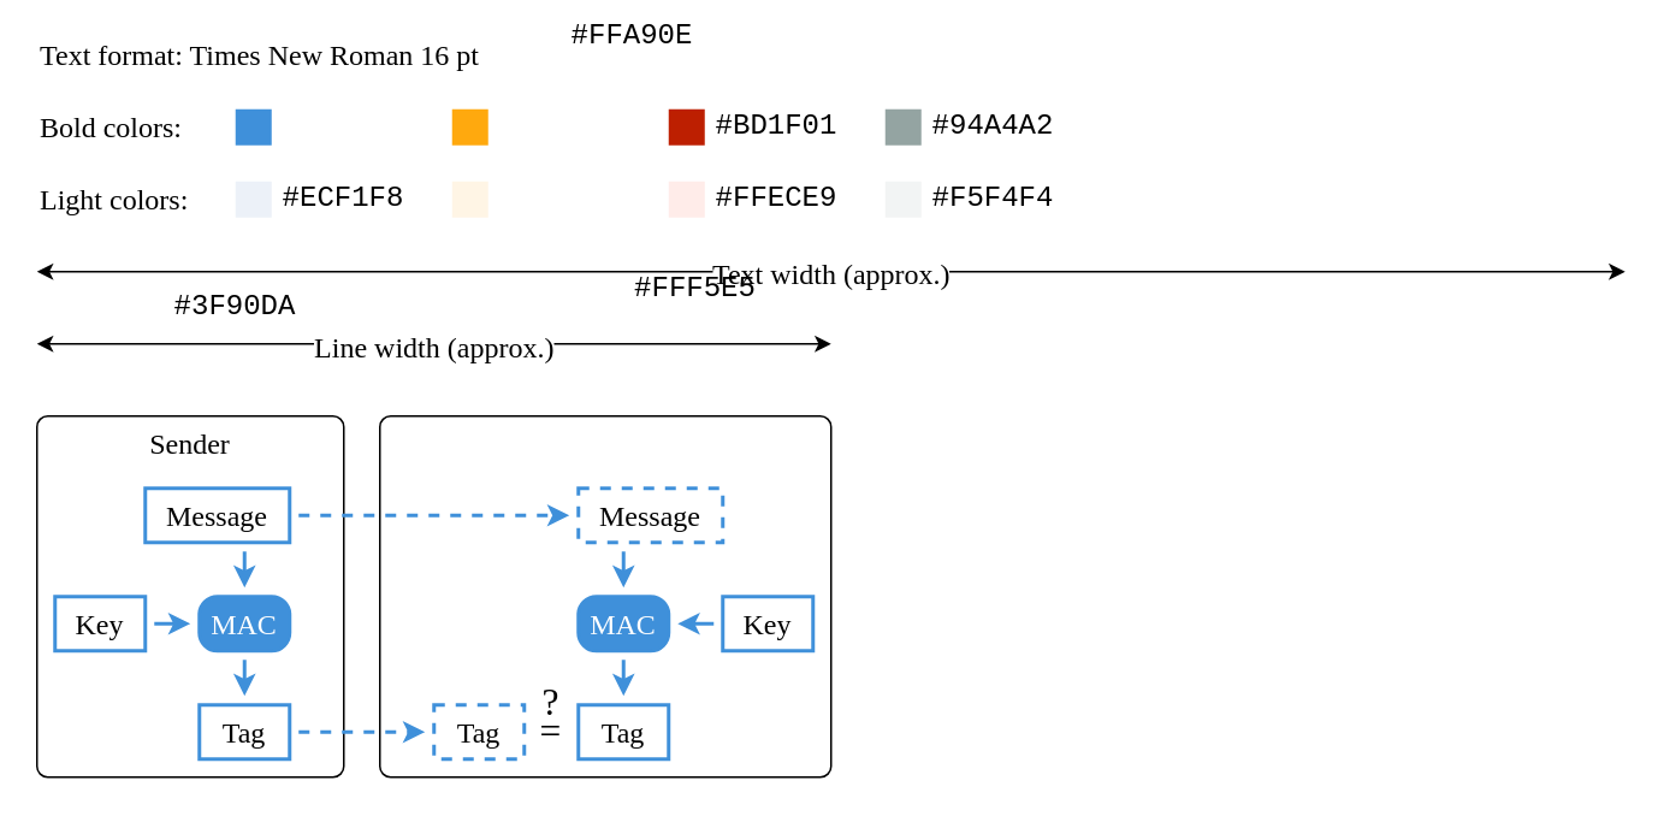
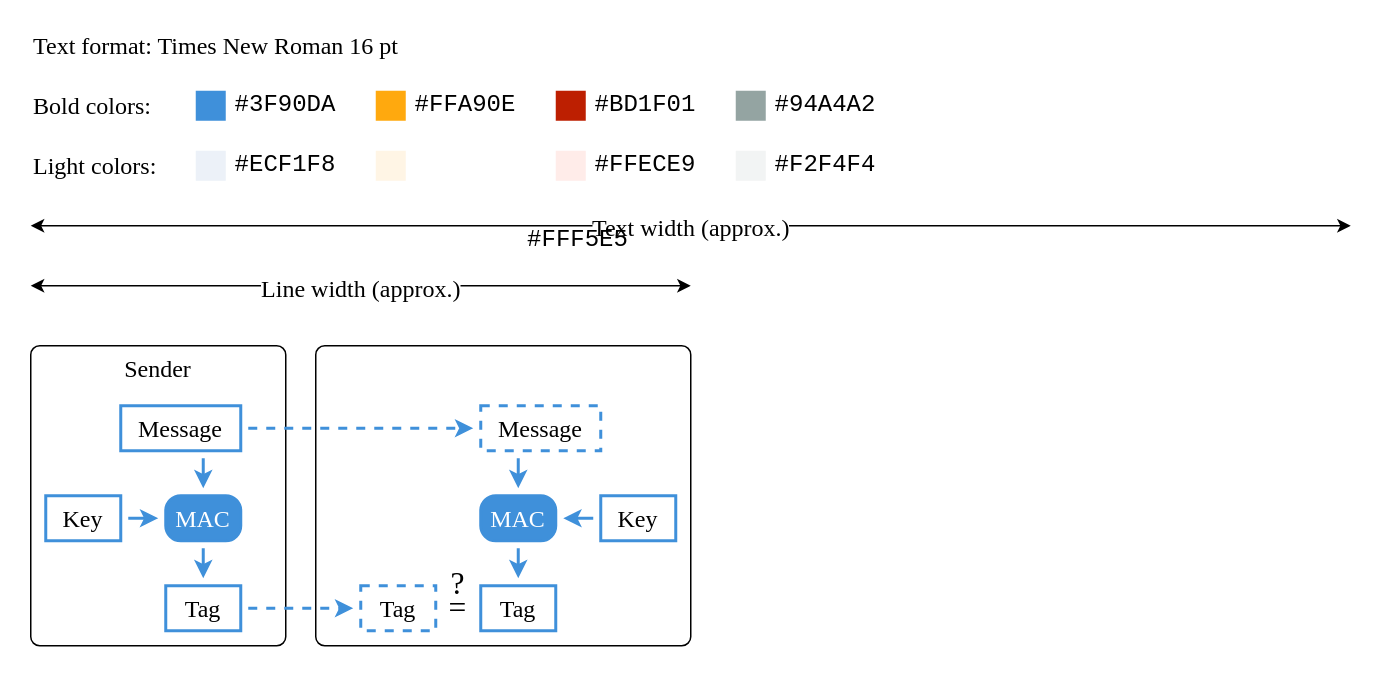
- <mxCell id="15" value="&lt;span style=&quot;text-align: left; font-size: 16px;&quot;&gt;#FFA90E&lt;/span&gt;" style="text;html=1;strokeColor=none;fillColor=none;align=center;verticalAlign=middle;whiteSpace=wrap;rounded=0;fontFamily=Courier New;fontSize=16;" parent="1" vertex="1"><mxGeometry x="310" y="10" width="80" height="20" as="geometry" /></mxCell>
+ <mxCell id="15" value="&lt;span style=&quot;text-align: left; font-size: 16px;&quot;&gt;#FFA90E&lt;/span&gt;" style="text;html=1;strokeColor=none;fillColor=none;align=center;verticalAlign=middle;whiteSpace=wrap;rounded=0;fontFamily=Courier New;fontSize=16;" parent="1" vertex="1"><mxGeometry x="270" y="60" width="80" height="20" as="geometry" /></mxCell>
- <mxCell id="22" value="&lt;span style=&quot;text-align: left; font-size: 16px;&quot;&gt;#&lt;/span&gt;F5F4F4" style="text;html=1;strokeColor=none;fillColor=none;align=center;verticalAlign=middle;whiteSpace=wrap;rounded=0;fontFamily=Courier New;fontSize=16;" parent="1" vertex="1"><mxGeometry x="510" y="100" width="80" height="20" as="geometry" /></mxCell>
+ <mxCell id="22" value="&lt;span style=&quot;text-align: left; font-size: 16px;&quot;&gt;#&lt;/span&gt;F2F4F4" style="text;html=1;strokeColor=none;fillColor=none;align=center;verticalAlign=middle;whiteSpace=wrap;rounded=0;fontFamily=Courier New;fontSize=16;" parent="1" vertex="1"><mxGeometry x="510" y="100" width="80" height="20" as="geometry" /></mxCell>
- <mxCell id="16" value="&lt;span style=&quot;text-align: left; font-size: 16px;&quot;&gt;#3F90DA&lt;/span&gt;" style="text;html=1;strokeColor=none;fillColor=none;align=center;verticalAlign=middle;whiteSpace=wrap;rounded=0;fontFamily=Courier New;fontSize=16;" parent="1" vertex="1"><mxGeometry x="90" y="160" width="80" height="20" as="geometry" /></mxCell>
+ <mxCell id="16" value="&lt;span style=&quot;text-align: left; font-size: 16px;&quot;&gt;#3F90DA&lt;/span&gt;" style="text;html=1;strokeColor=none;fillColor=none;align=center;verticalAlign=middle;whiteSpace=wrap;rounded=0;fontFamily=Courier New;fontSize=16;" parent="1" vertex="1"><mxGeometry x="150" y="60" width="80" height="20" as="geometry" /></mxCell>
